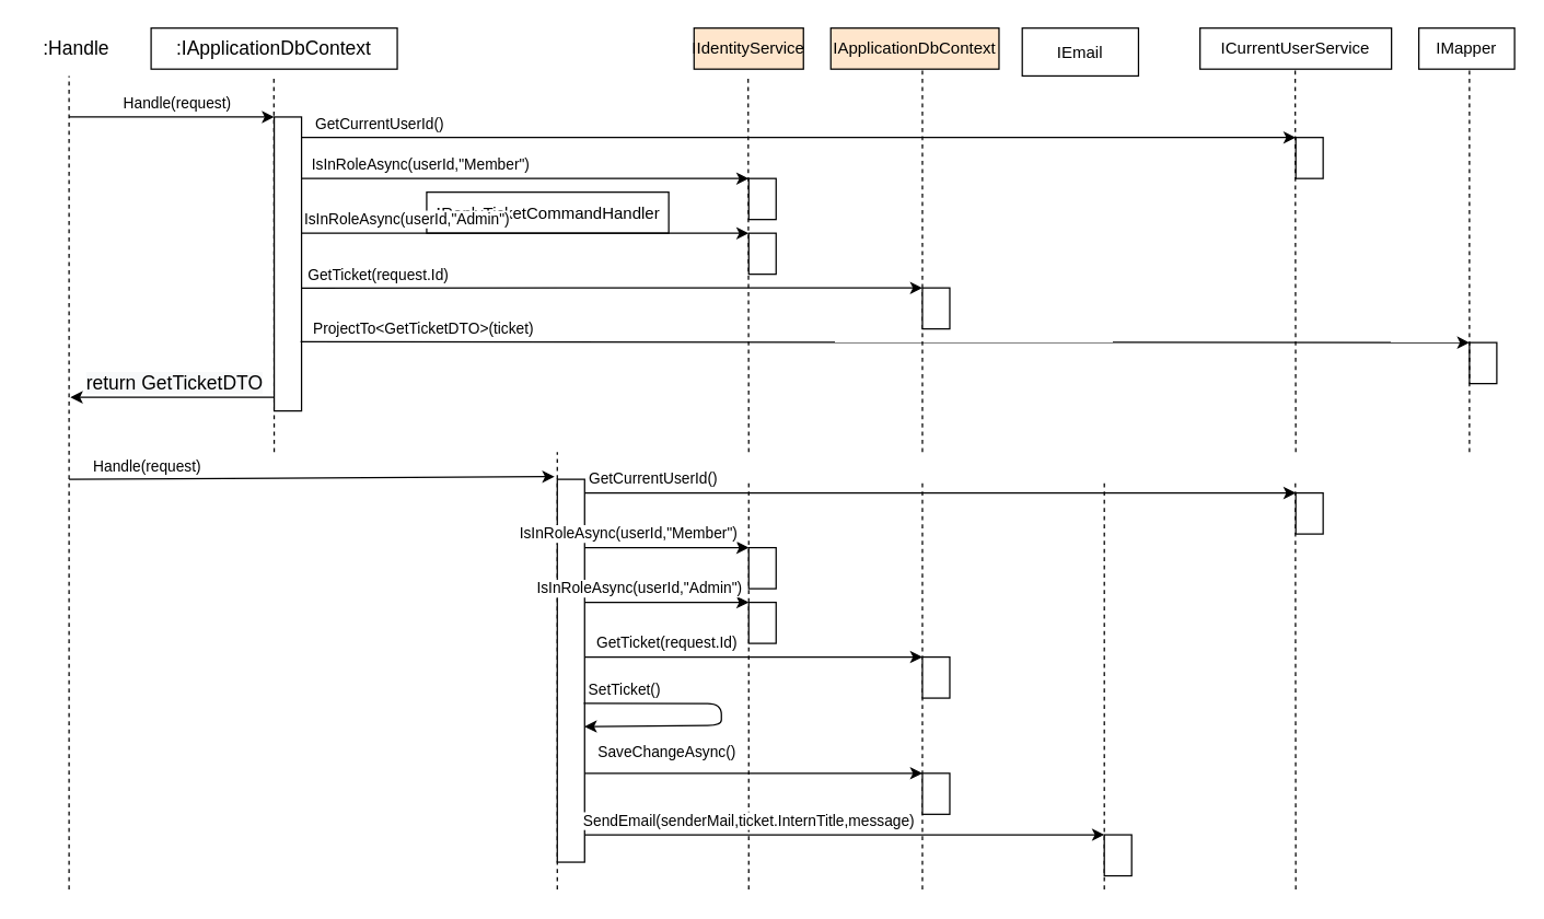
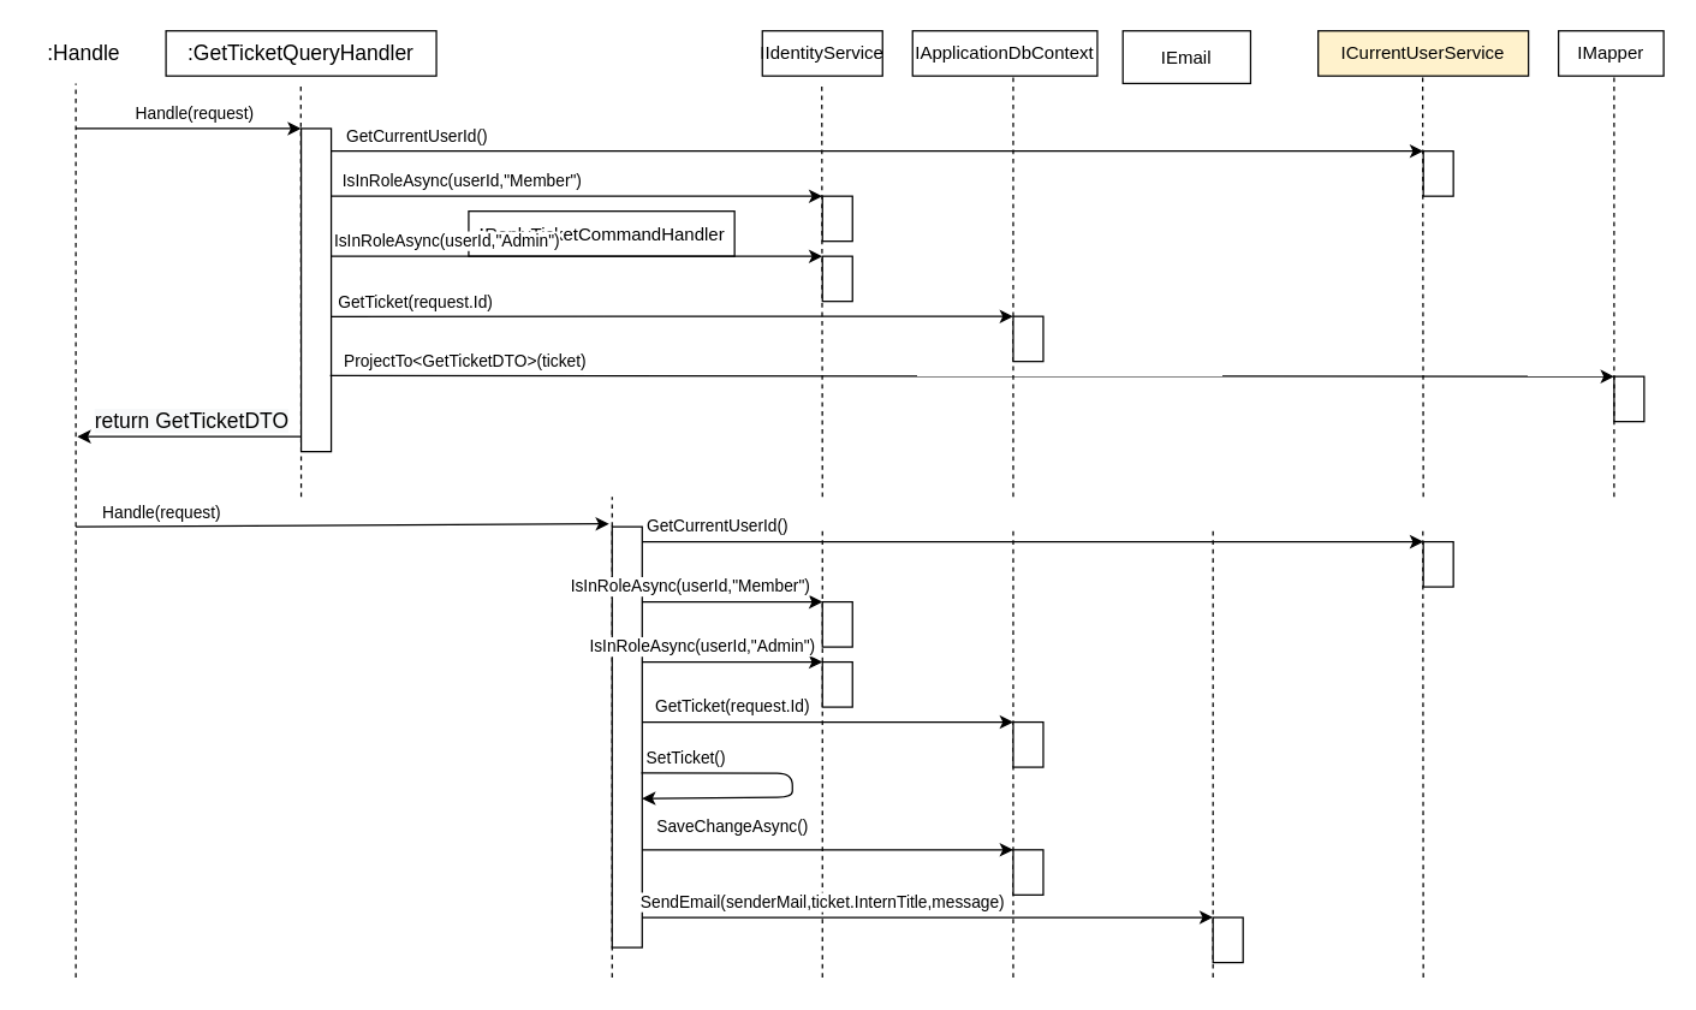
- <mxCell id="3" value="&lt;font style=&quot;font-size: 14px&quot;&gt;:IApplicationDbContext&lt;/font&gt;" style="rounded=0;whiteSpace=wrap;html=1;" parent="1" vertex="1"><mxGeometry x="110" y="20" width="180" height="30" as="geometry" /></mxCell>
+ <mxCell id="3" value="&lt;font style=&quot;font-size: 14px&quot;&gt;:GetTicketQueryHandler&lt;/font&gt;" style="rounded=0;whiteSpace=wrap;html=1;" parent="1" vertex="1"><mxGeometry x="110" y="20" width="180" height="30" as="geometry" /></mxCell>
- <mxCell id="12" value="IIdentityService" style="rounded=0;whiteSpace=wrap;html=1;fillColor=#ffe6cc;" parent="1" vertex="1"><mxGeometry x="507" y="20" width="80" height="30" as="geometry" /></mxCell>
+ <mxCell id="12" value="IIdentityService" style="rounded=0;whiteSpace=wrap;html=1;" parent="1" vertex="1"><mxGeometry x="507" y="20" width="80" height="30" as="geometry" /></mxCell>
- <mxCell id="11" value="IApplicationDbContext" style="rounded=0;whiteSpace=wrap;html=1;fillColor=#ffe6cc;" parent="1" vertex="1"><mxGeometry x="607" y="20" width="123" height="30" as="geometry" /></mxCell>
+ <mxCell id="11" value="IApplicationDbContext" style="rounded=0;whiteSpace=wrap;html=1;" parent="1" vertex="1"><mxGeometry x="607" y="20" width="123" height="30" as="geometry" /></mxCell>
- <mxCell id="19" value="ICurrentUserService" style="rounded=0;whiteSpace=wrap;html=1;" parent="1" vertex="1"><mxGeometry x="877" y="20" width="140" height="30" as="geometry" /></mxCell>
+ <mxCell id="19" value="ICurrentUserService" style="rounded=0;whiteSpace=wrap;html=1;fillColor=#fff2cc;" parent="1" vertex="1"><mxGeometry x="877" y="20" width="140" height="30" as="geometry" /></mxCell>
